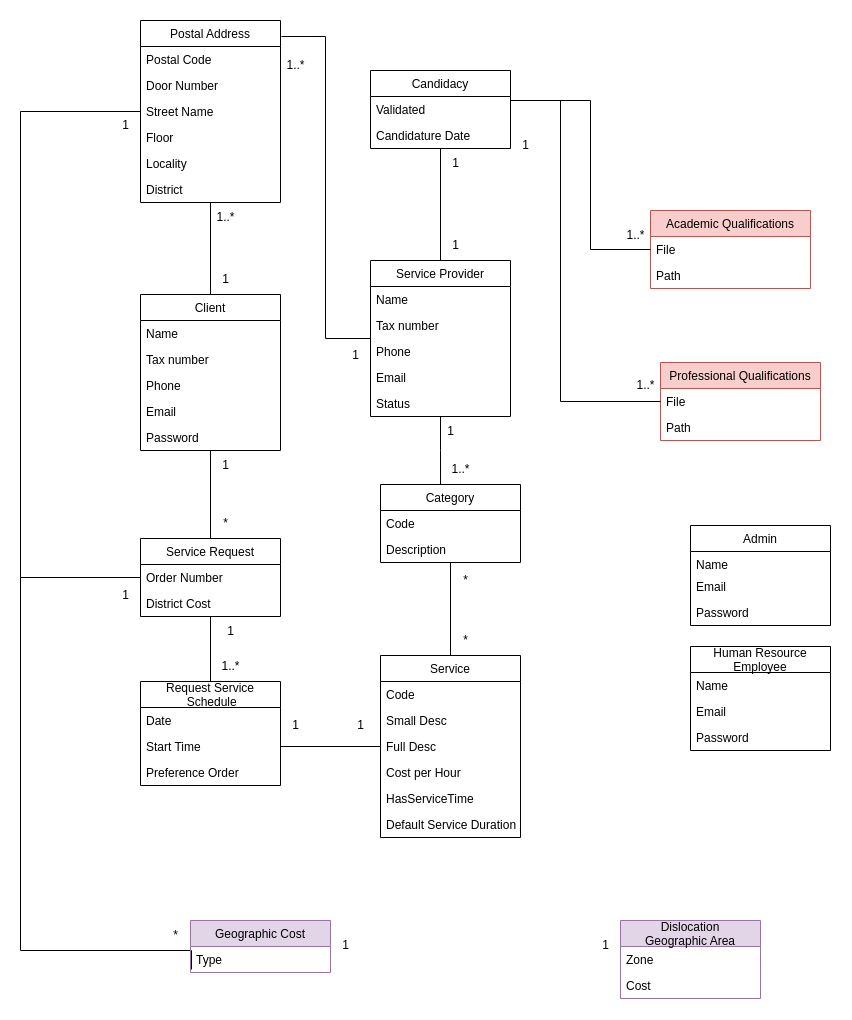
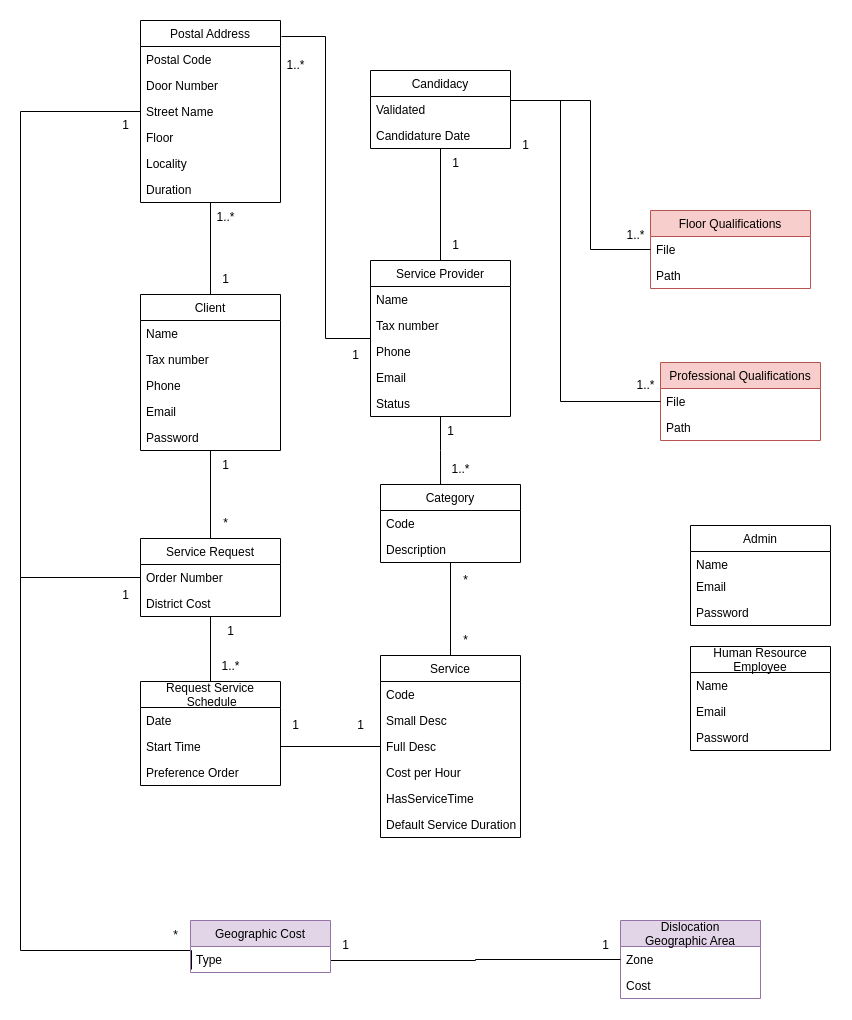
- <mxCell id="15" value="District" style="text;strokeColor=none;fillColor=none;align=left;verticalAlign=top;spacingLeft=4;spacingRight=4;overflow=hidden;rotatable=0;points=[[0,0.5],[1,0.5]];portConstraint=eastwest;" vertex="1" parent="9"><mxGeometry y="156" width="140" height="26" as="geometry" /></mxCell>
+ <mxCell id="15" value="Duration" style="text;strokeColor=none;fillColor=none;align=left;verticalAlign=top;spacingLeft=4;spacingRight=4;overflow=hidden;rotatable=0;points=[[0,0.5],[1,0.5]];portConstraint=eastwest;" vertex="1" parent="9"><mxGeometry y="156" width="140" height="26" as="geometry" /></mxCell>
- <mxCell id="25" value="Academic Qualifications" style="swimlane;fontStyle=0;childLayout=stackLayout;horizontal=1;startSize=26;fillColor=#f8cecc;horizontalStack=0;resizeParent=1;resizeParentMax=0;resizeLast=0;collapsible=1;marginBottom=0;strokeColor=#b85450;" vertex="1" parent="1"><mxGeometry x="650" y="210" width="160" height="78" as="geometry" /></mxCell>
+ <mxCell id="25" value="Floor Qualifications" style="swimlane;fontStyle=0;childLayout=stackLayout;horizontal=1;startSize=26;fillColor=#f8cecc;horizontalStack=0;resizeParent=1;resizeParentMax=0;resizeLast=0;collapsible=1;marginBottom=0;strokeColor=#b85450;" vertex="1" parent="1"><mxGeometry x="650" y="210" width="160" height="78" as="geometry" /></mxCell>
+ <mxCell id="69" style="edgeStyle=orthogonalEdgeStyle;rounded=0;orthogonalLoop=1;jettySize=auto;html=1;endArrow=none;endFill=0;" edge="1" parent="1" source="70" target="67"><mxGeometry relative="1" as="geometry"><Array as="points"><mxPoint x="475" y="960" /><mxPoint x="475" y="959" /></Array></mxGeometry></mxCell>
